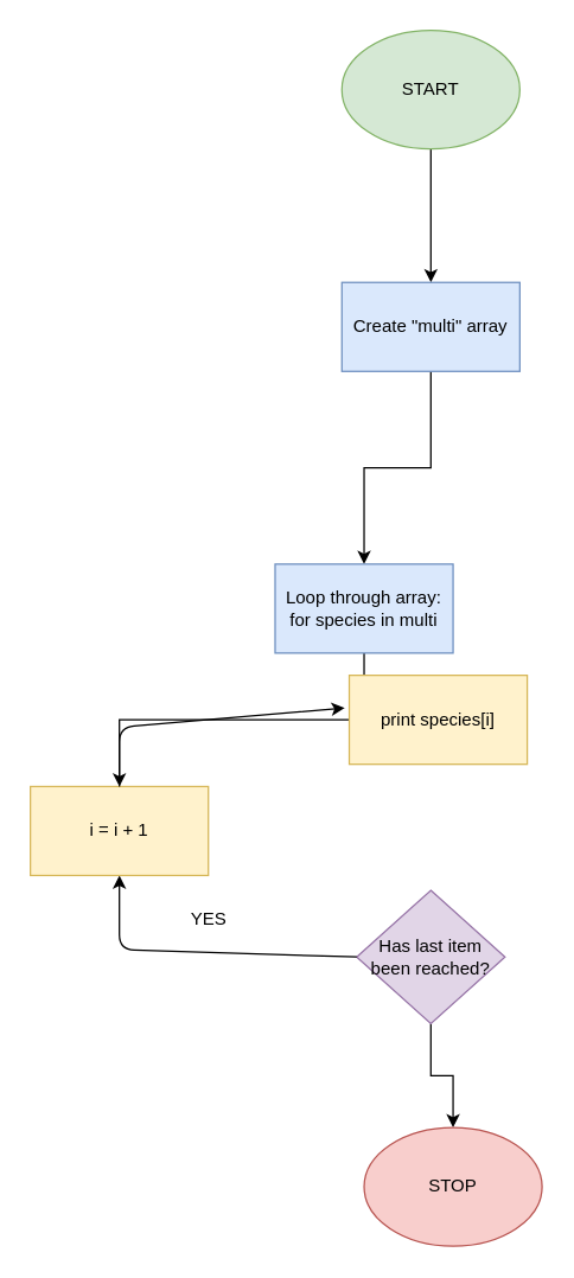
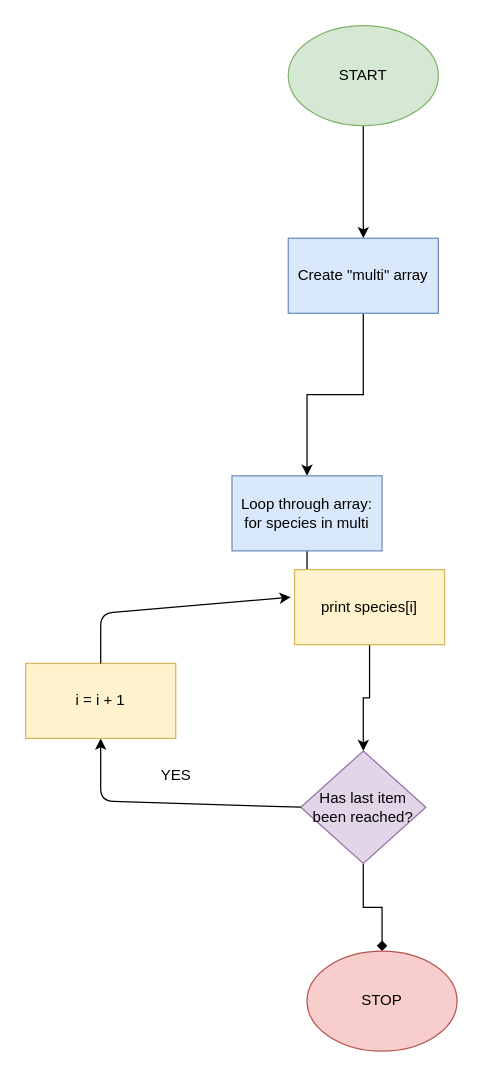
- <mxCell id="8" value="" style="edgeStyle=orthogonalEdgeStyle;rounded=0;orthogonalLoop=1;jettySize=auto;html=1;" edge="1" parent="1" source="9" target="15"><mxGeometry relative="1" as="geometry" /></mxCell>
+ <mxCell id="8" value="" style="edgeStyle=orthogonalEdgeStyle;rounded=0;orthogonalLoop=1;jettySize=auto;html=1;" edge="1" parent="1" source="9" target="11"><mxGeometry relative="1" as="geometry" /></mxCell>
- <mxCell id="10" value="" style="edgeStyle=orthogonalEdgeStyle;rounded=0;orthogonalLoop=1;jettySize=auto;html=1;" edge="1" parent="1" source="11" target="12"><mxGeometry relative="1" as="geometry" /></mxCell>
+ <mxCell id="10" value="" style="edgeStyle=orthogonalEdgeStyle;rounded=0;orthogonalLoop=1;jettySize=auto;html=1;endArrow=diamond;" edge="1" parent="1" source="11" target="12"><mxGeometry relative="1" as="geometry" /></mxCell>
